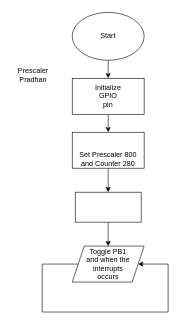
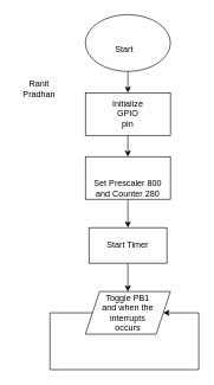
- <mxCell id="12" value="Start" style="text;html=1;strokeColor=none;fillColor=none;align=center;verticalAlign=middle;whiteSpace=wrap;rounded=0;" vertex="1" parent="1"><mxGeometry x="160" y="50" width="40" height="20" as="geometry" /></mxCell>
+ <mxCell id="12" value="Start" style="text;html=1;strokeColor=none;fillColor=none;align=center;verticalAlign=middle;whiteSpace=wrap;rounded=0;" vertex="1" parent="1"><mxGeometry x="155" y="60" width="40" height="20" as="geometry" /></mxCell>
- <mxCell id="17" value="Prescaler Pradhan" style="text;html=1;strokeColor=none;fillColor=none;align=center;verticalAlign=middle;whiteSpace=wrap;rounded=0;" vertex="1" parent="1"><mxGeometry x="20" y="100" width="70" height="50" as="geometry" /></mxCell>
+ <mxCell id="17" value="Ranit Pradhan" style="text;html=1;strokeColor=none;fillColor=none;align=center;verticalAlign=middle;whiteSpace=wrap;rounded=0;" vertex="1" parent="1"><mxGeometry x="20" y="100" width="70" height="50" as="geometry" /></mxCell>
+ <mxCell id="15" value="Start Timer" style="text;html=1;strokeColor=none;fillColor=none;align=center;verticalAlign=middle;whiteSpace=wrap;rounded=0;" vertex="1" parent="1"><mxGeometry x="140" y="335" width="80" height="20" as="geometry" /></mxCell>
